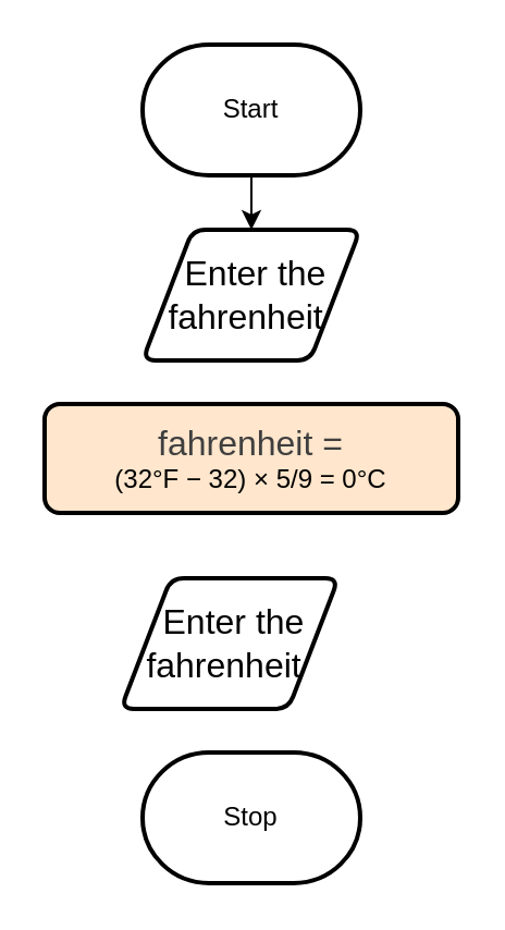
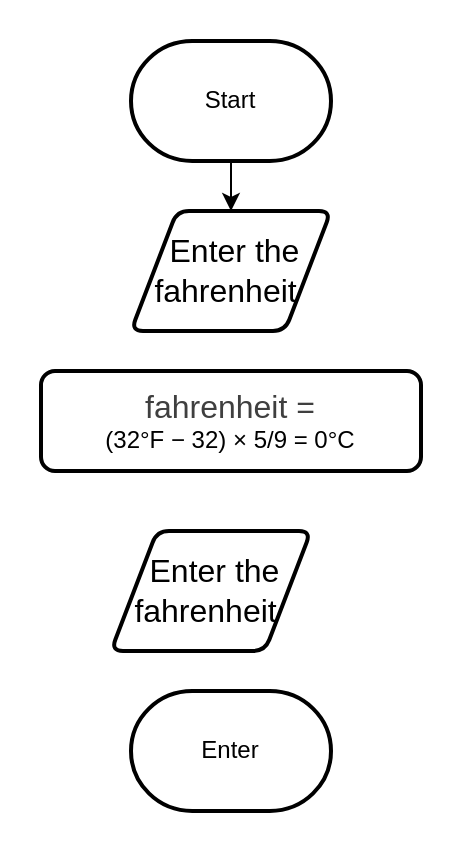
- <mxCell id="6" value="&lt;span style=&quot;color: rgb(0, 0, 0); text-wrap-mode: nowrap;&quot;&gt;&lt;span style=&quot;color: rgb(63, 63, 63); font-size: 16px; text-wrap-mode: wrap;&quot;&gt;fahrenheit =&lt;/span&gt;(32°F − 32) × 5/9 = 0°C&lt;/span&gt;" style="rounded=1;whiteSpace=wrap;html=1;absoluteArcSize=1;arcSize=14;strokeWidth=2;fillColor=#ffe6cc;" vertex="1" parent="1"><mxGeometry x="20" y="185" width="190" height="50" as="geometry" /></mxCell>
+ <mxCell id="6" value="&lt;span style=&quot;color: rgb(0, 0, 0); text-wrap-mode: nowrap;&quot;&gt;&lt;span style=&quot;color: rgb(63, 63, 63); font-size: 16px; text-wrap-mode: wrap;&quot;&gt;fahrenheit =&lt;/span&gt;(32°F − 32) × 5/9 = 0°C&lt;/span&gt;" style="rounded=1;whiteSpace=wrap;html=1;absoluteArcSize=1;arcSize=14;strokeWidth=2;" vertex="1" parent="1"><mxGeometry x="20" y="185" width="190" height="50" as="geometry" /></mxCell>
- <mxCell id="4" value="Stop" style="strokeWidth=2;html=1;shape=mxgraph.flowchart.terminator;whiteSpace=wrap;" parent="1" vertex="1"><mxGeometry x="65" y="345" width="100" height="60" as="geometry" /></mxCell>
+ <mxCell id="4" value="Enter" style="strokeWidth=2;html=1;shape=mxgraph.flowchart.terminator;whiteSpace=wrap;" parent="1" vertex="1"><mxGeometry x="65" y="345" width="100" height="60" as="geometry" /></mxCell>
